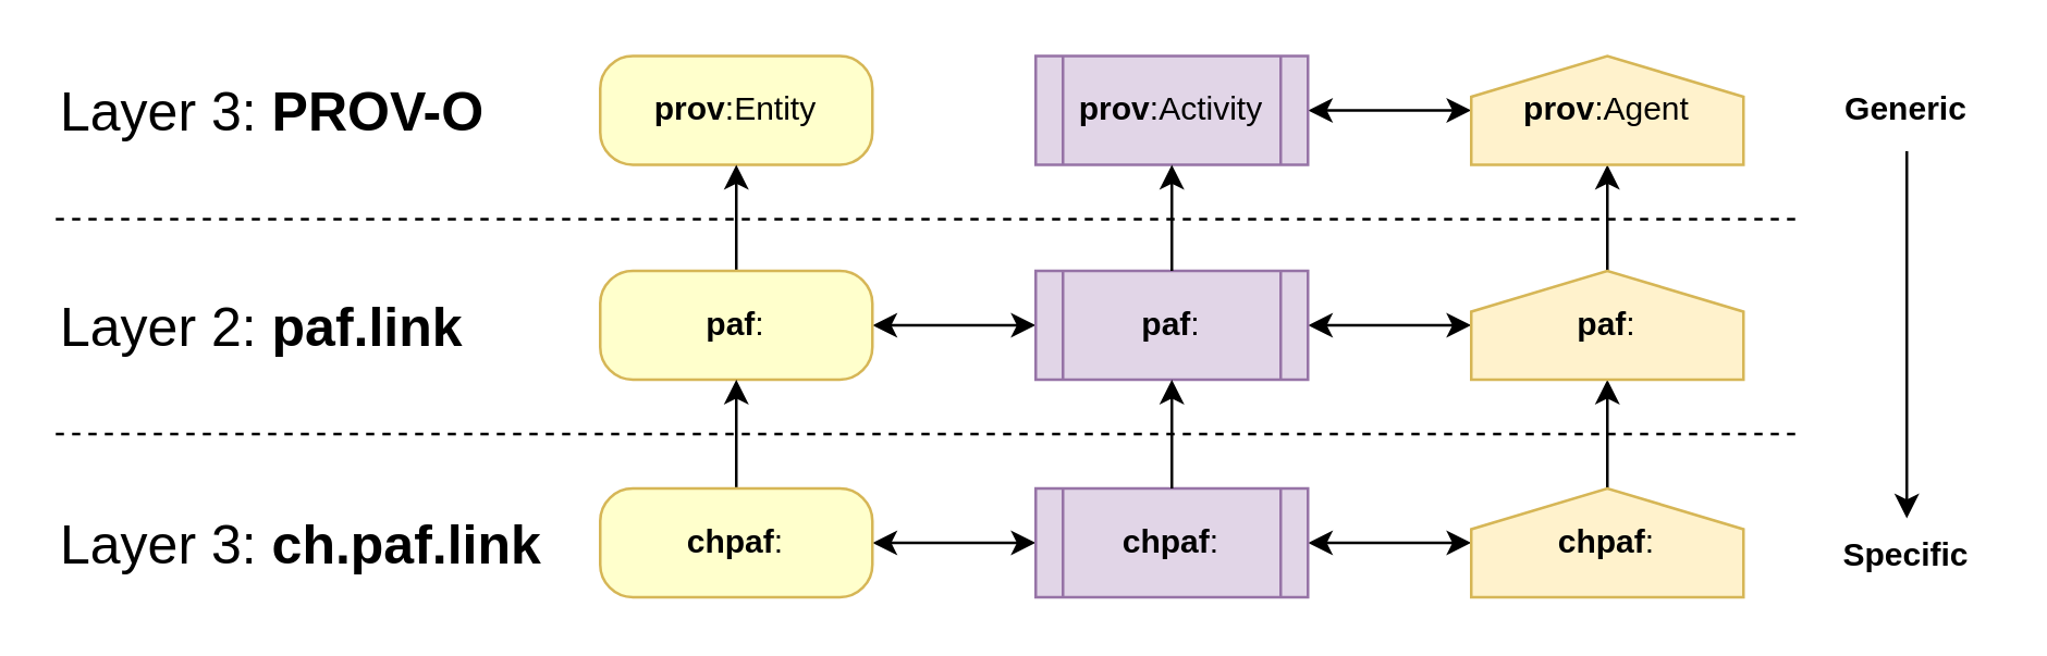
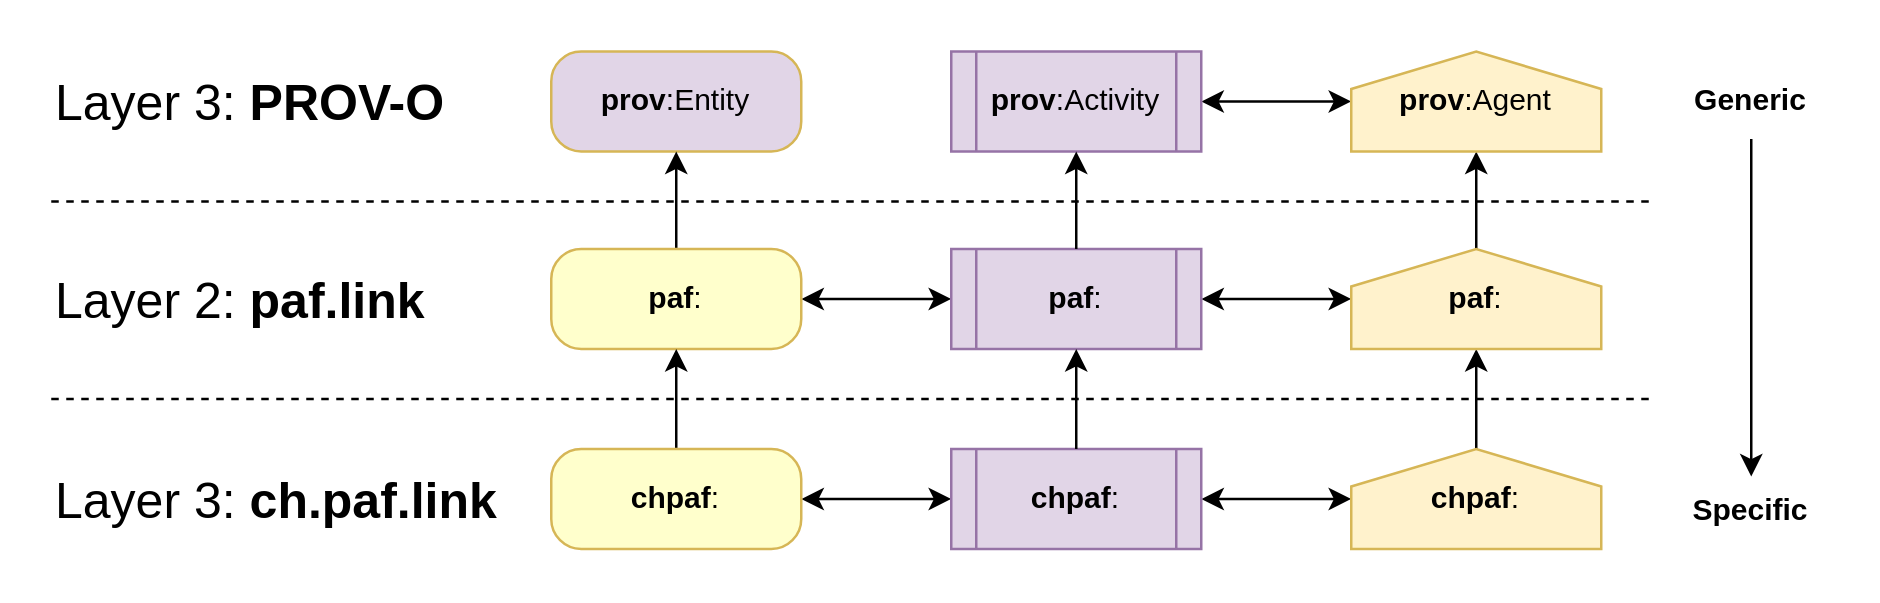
- <mxCell id="10" value="&lt;b&gt;prov&lt;/b&gt;:Entity" style="rounded=1;whiteSpace=wrap;html=1;fillColor=#FFFFCC;strokeColor=#d6b656;arcSize=30;" parent="1" vertex="1"><mxGeometry x="220" y="20" width="100" height="40" as="geometry" /></mxCell>
+ <mxCell id="10" value="&lt;b&gt;prov&lt;/b&gt;:Entity" style="rounded=1;whiteSpace=wrap;html=1;fillColor=#e1d5e7;strokeColor=#d6b656;arcSize=30;" parent="1" vertex="1"><mxGeometry x="220" y="20" width="100" height="40" as="geometry" /></mxCell>
